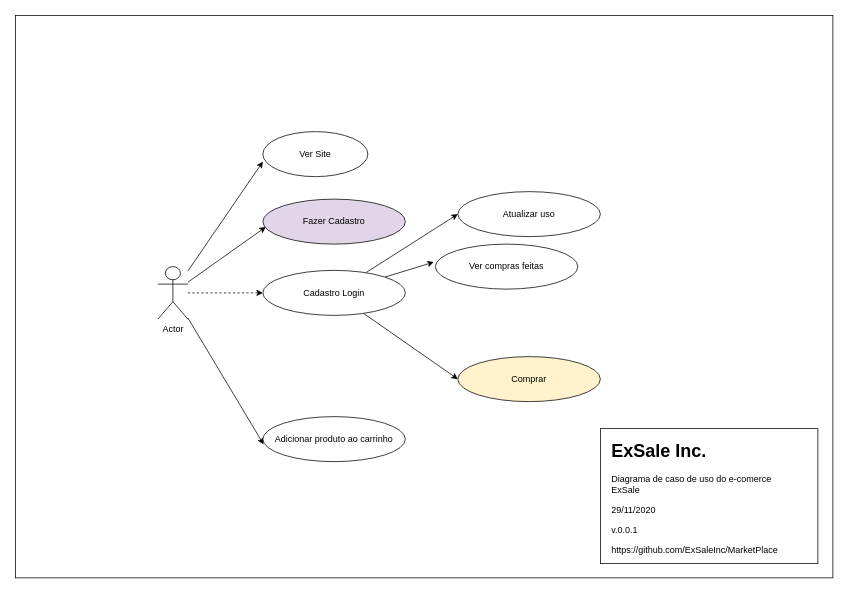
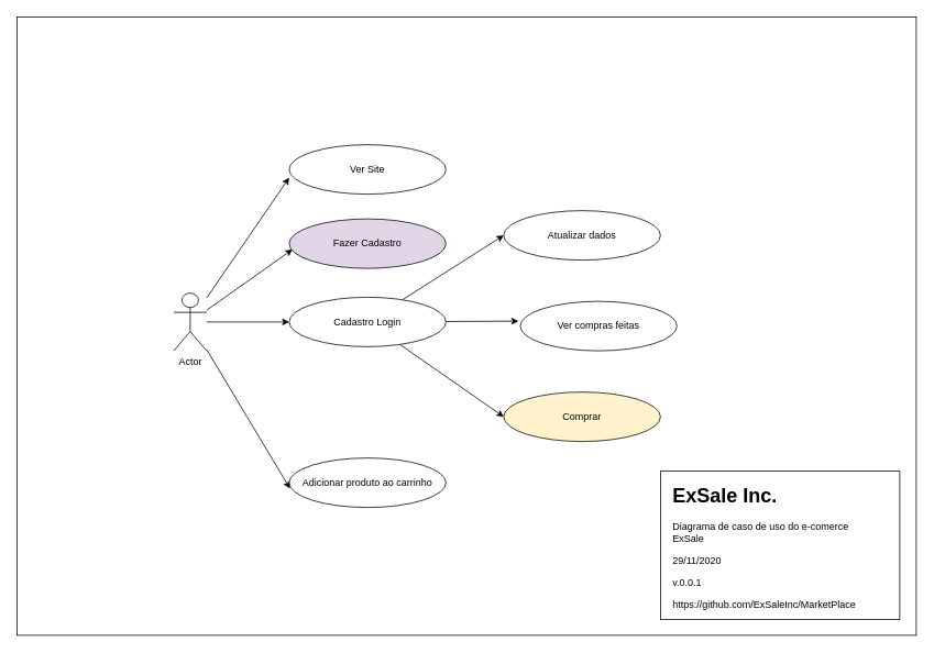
- <mxCell id="8" value="Ver Site" style="ellipse;whiteSpace=wrap;html=1;" vertex="1" parent="1"><mxGeometry x="350" y="175" width="140" height="60" as="geometry" /></mxCell>
+ <mxCell id="8" value="Ver Site" style="ellipse;whiteSpace=wrap;html=1;" vertex="1" parent="1"><mxGeometry x="350" y="175" width="190" height="60" as="geometry" /></mxCell>
- <mxCell id="14" value="Atualizar uso" style="ellipse;whiteSpace=wrap;html=1;" vertex="1" parent="1"><mxGeometry x="610" y="255" width="190" height="60" as="geometry" /></mxCell>
+ <mxCell id="14" value="Atualizar dados" style="ellipse;whiteSpace=wrap;html=1;" vertex="1" parent="1"><mxGeometry x="610" y="255" width="190" height="60" as="geometry" /></mxCell>
- <mxCell id="16" value="Ver compras feitas " style="ellipse;whiteSpace=wrap;html=1;" vertex="1" parent="1"><mxGeometry x="580" y="325" width="190" height="60" as="geometry" /></mxCell>
+ <mxCell id="16" value="Ver compras feitas " style="ellipse;whiteSpace=wrap;html=1;" vertex="1" parent="1"><mxGeometry x="630" y="365" width="190" height="60" as="geometry" /></mxCell>
- <mxCell id="5" style="edgeStyle=none;rounded=0;orthogonalLoop=1;jettySize=auto;html=1;entryX=0;entryY=0.5;entryDx=0;entryDy=0;dashed=1;" edge="1" parent="1" source="7" target="13"><mxGeometry relative="1" as="geometry" /></mxCell>
+ <mxCell id="5" style="edgeStyle=none;rounded=0;orthogonalLoop=1;jettySize=auto;html=1;entryX=0;entryY=0.5;entryDx=0;entryDy=0;" edge="1" parent="1" source="7" target="13"><mxGeometry relative="1" as="geometry" /></mxCell>
